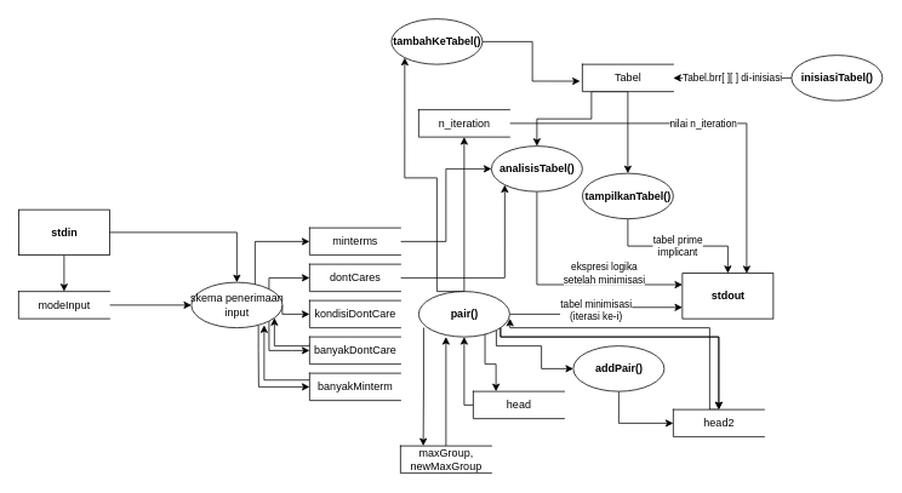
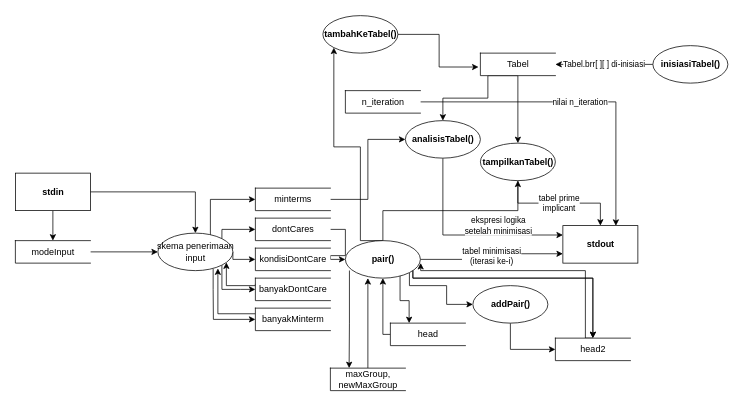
- <mxCell id="7" style="edgeStyle=orthogonalEdgeStyle;rounded=0;orthogonalLoop=1;jettySize=auto;html=1;exitX=1;exitY=0.5;exitDx=0;exitDy=0;entryX=0;entryY=1;entryDx=0;entryDy=0;" edge="1" parent="1" source="8" target="47"><mxGeometry relative="1" as="geometry" /></mxCell>
+ <mxCell id="7" style="edgeStyle=orthogonalEdgeStyle;rounded=0;orthogonalLoop=1;jettySize=auto;html=1;exitX=1;exitY=0.5;exitDx=0;exitDy=0;" edge="1" parent="1" source="8" target="43"><mxGeometry relative="1" as="geometry" /></mxCell>
- <mxCell id="41" style="edgeStyle=orthogonalEdgeStyle;rounded=0;orthogonalLoop=1;jettySize=auto;html=1;exitX=0.5;exitY=0;exitDx=0;exitDy=0;" edge="1" parent="1" source="43" target="4"><mxGeometry relative="1" as="geometry" /></mxCell>
+ <mxCell id="41" style="edgeStyle=orthogonalEdgeStyle;rounded=0;orthogonalLoop=1;jettySize=auto;html=1;exitX=0.5;exitY=0;exitDx=0;exitDy=0;" edge="1" parent="1" source="43" target="45"><mxGeometry relative="1" as="geometry" /></mxCell>
